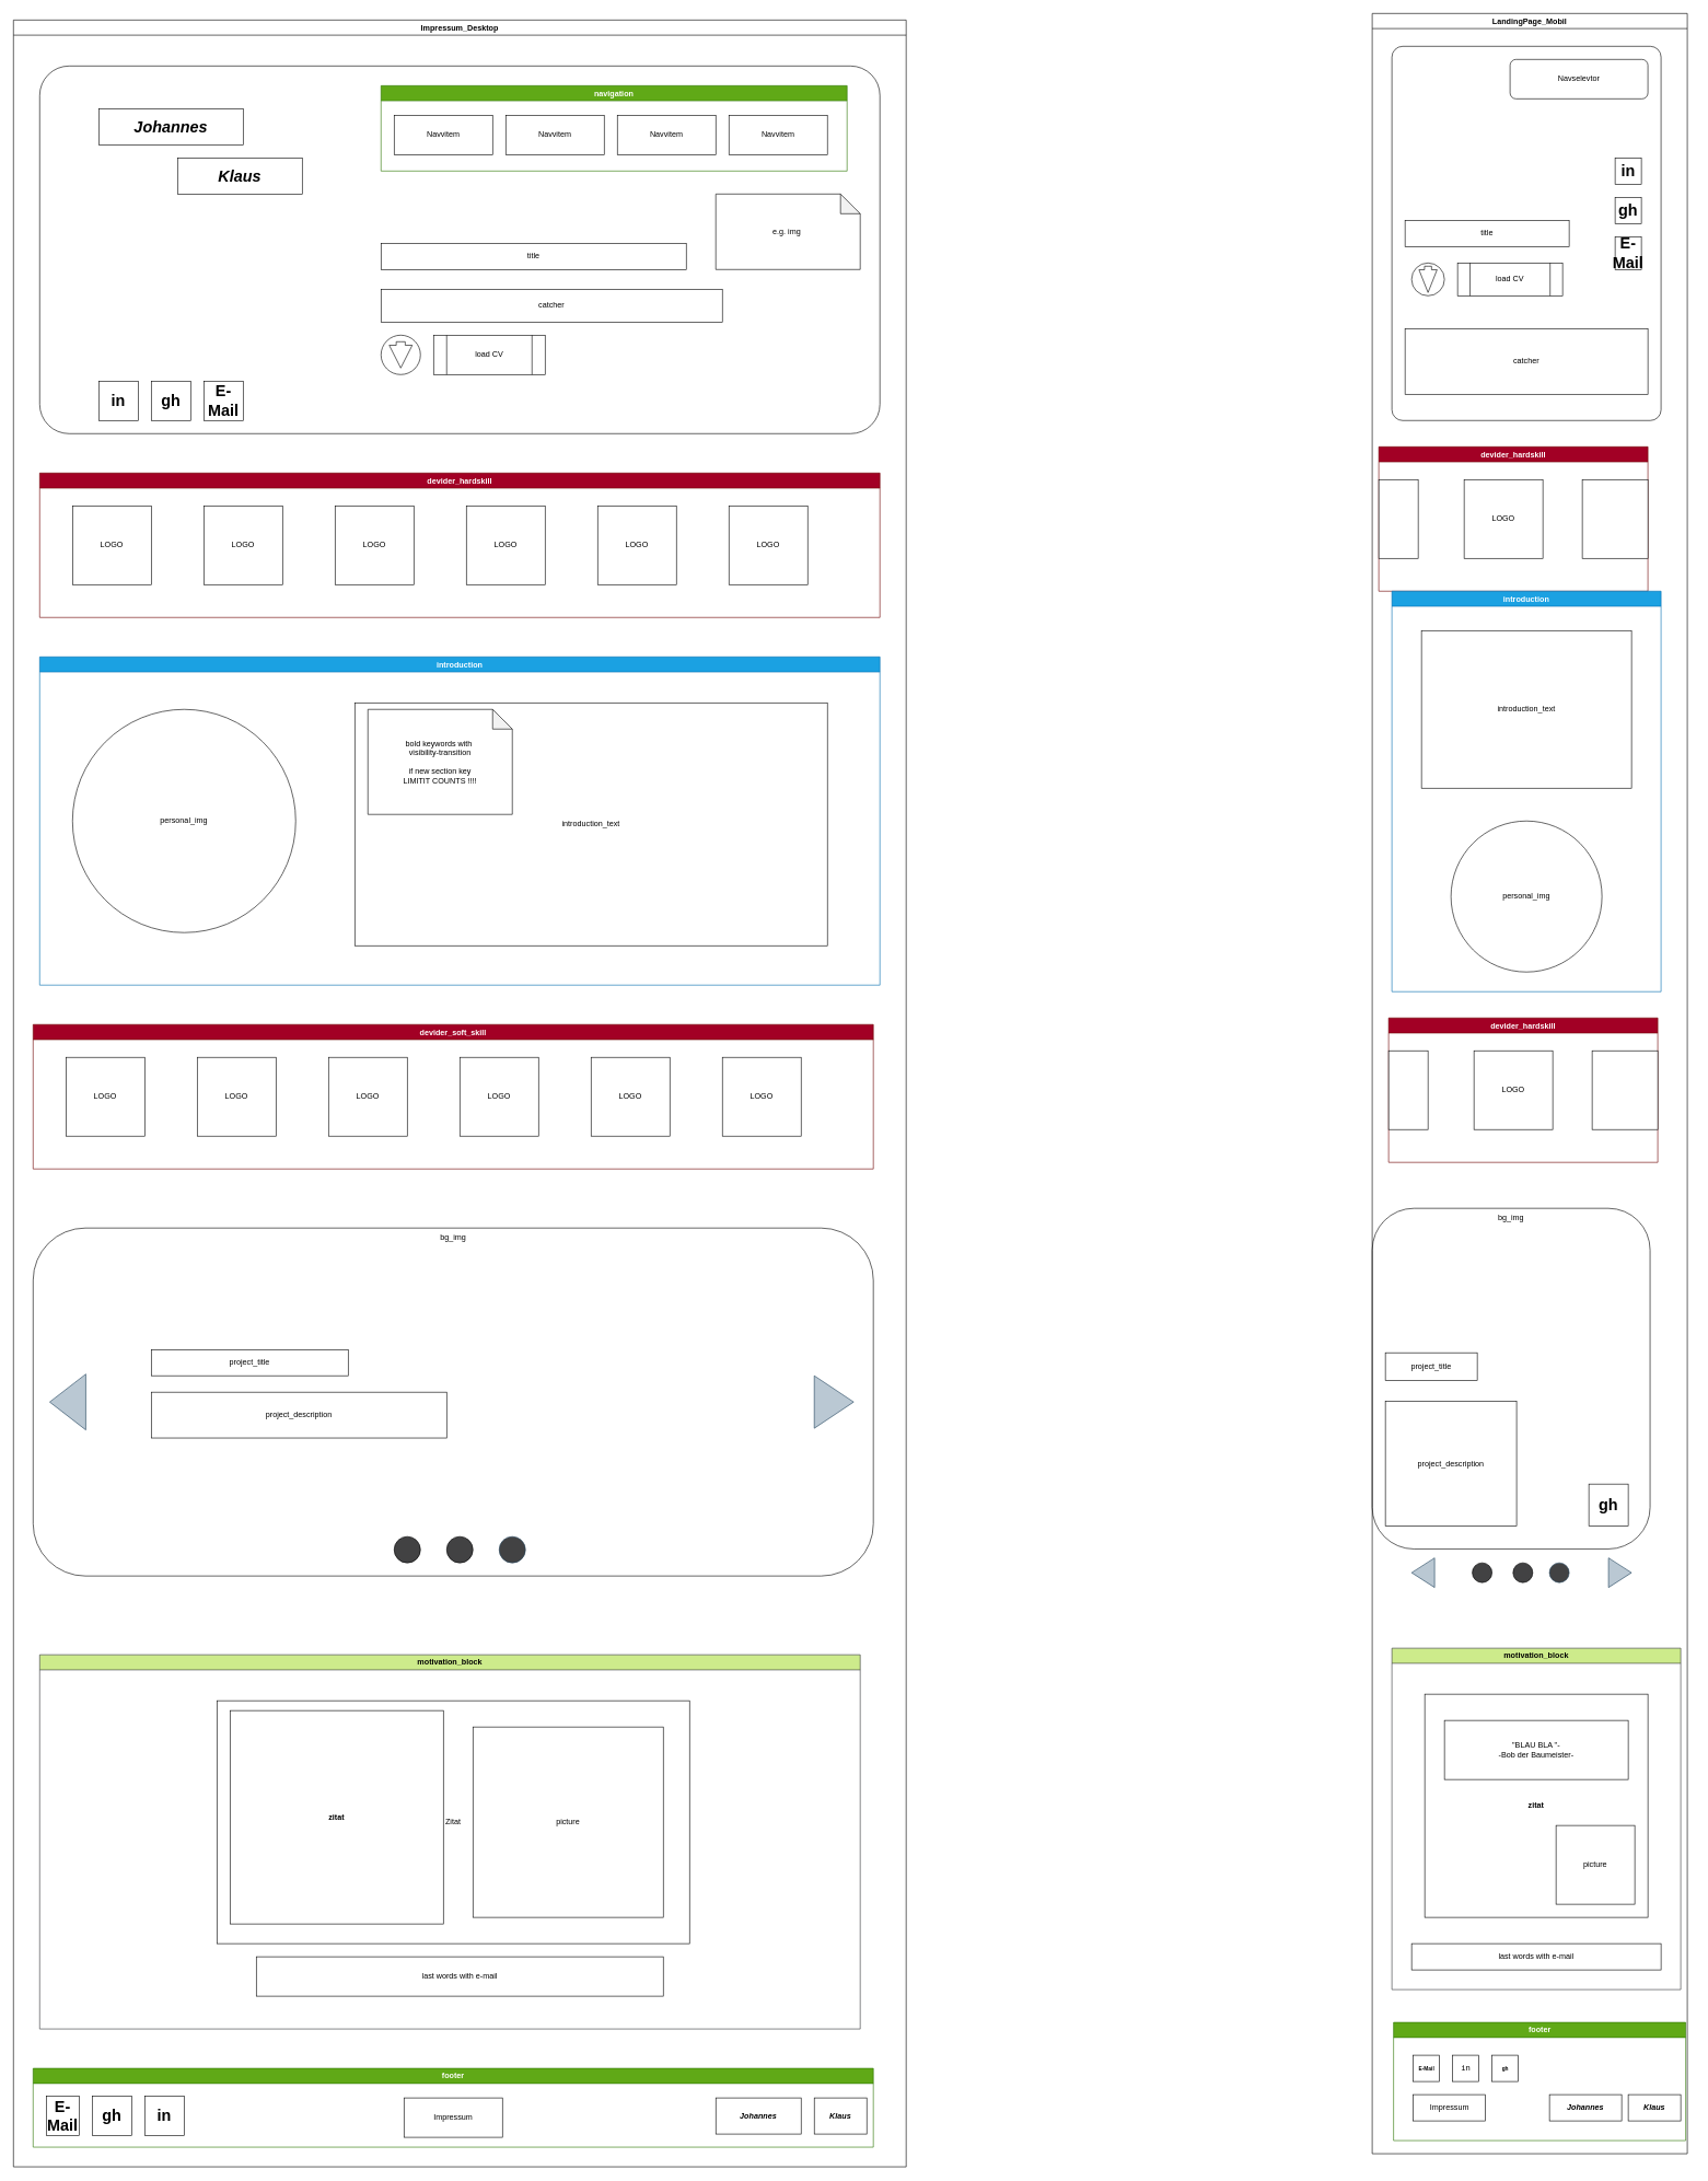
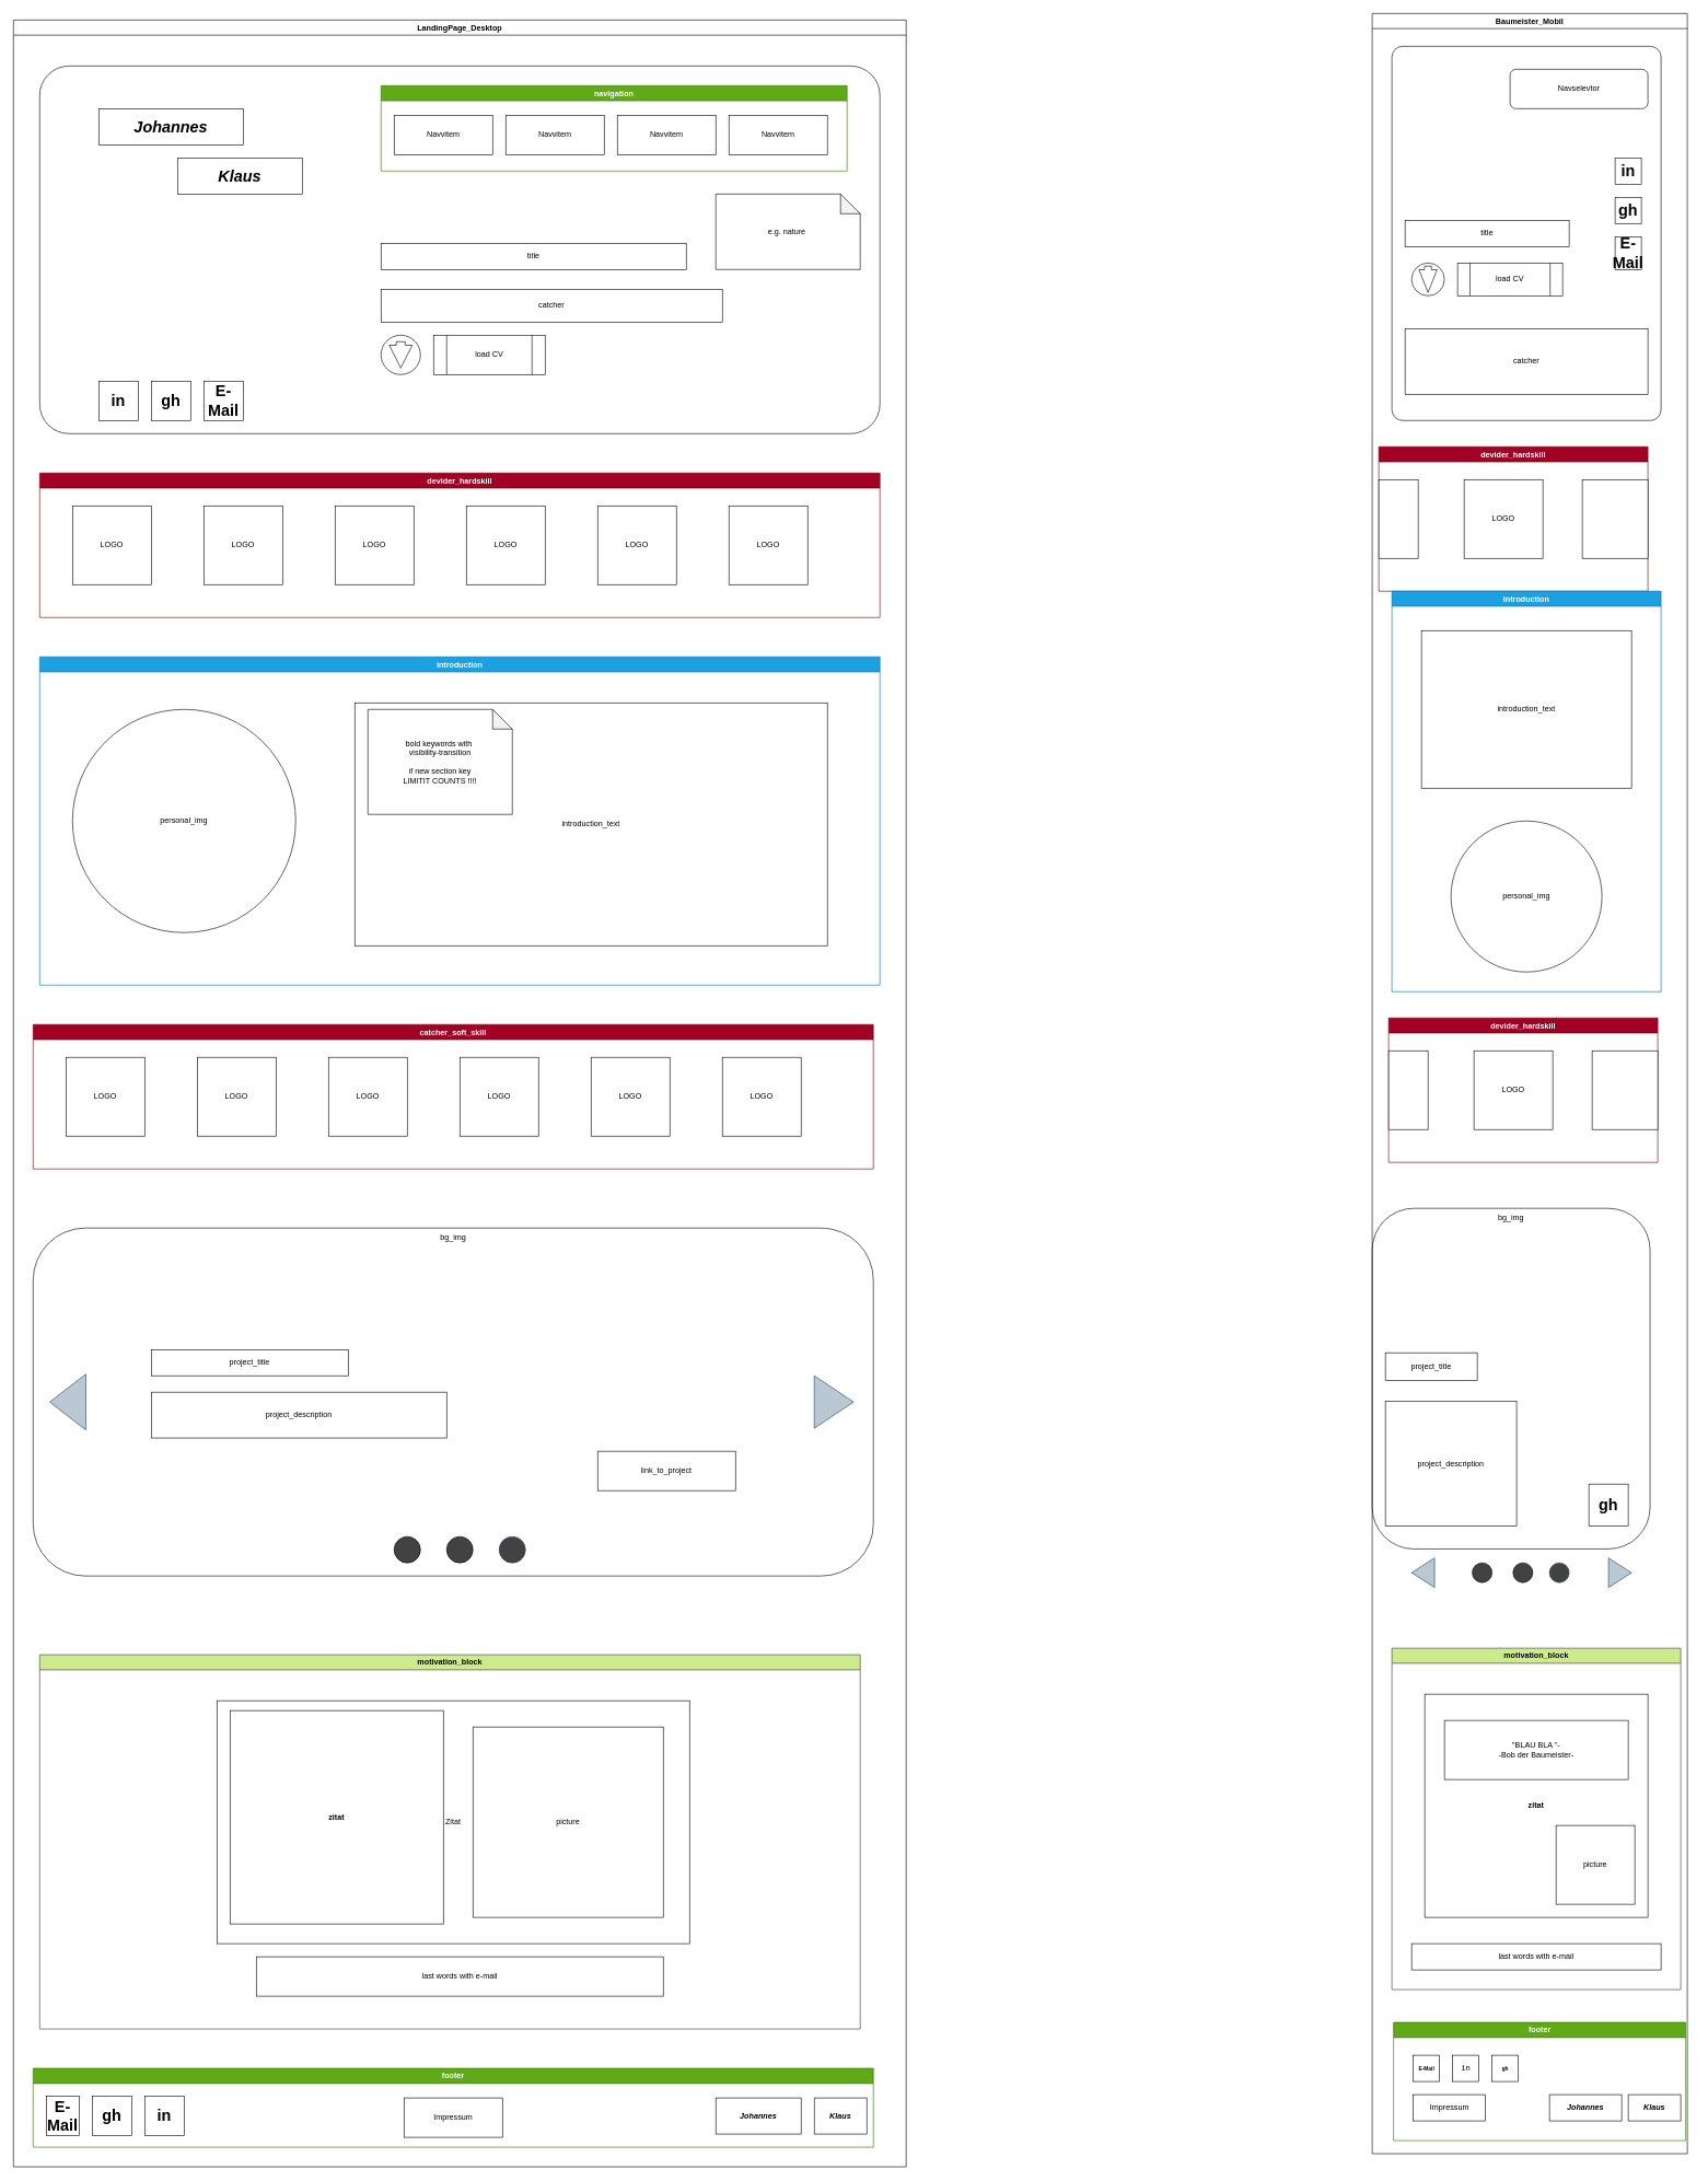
- <mxCell id="75" value="LandingPage_Mobil" style="swimlane;whiteSpace=wrap;html=1;" parent="62" vertex="1"><mxGeometry y="-10" width="480" height="3260" as="geometry" /></mxCell>
+ <mxCell id="75" value="Baumeister_Mobil" style="swimlane;whiteSpace=wrap;html=1;" parent="62" vertex="1"><mxGeometry y="-10" width="480" height="3260" as="geometry" /></mxCell>
- <mxCell id="2" value="Impressum_Desktop" style="swimlane;whiteSpace=wrap;html=1;" parent="1" vertex="1"><mxGeometry x="20" y="30" width="1360" height="3270" as="geometry" /></mxCell>
+ <mxCell id="2" value="LandingPage_Desktop" style="swimlane;whiteSpace=wrap;html=1;" parent="1" vertex="1"><mxGeometry x="20" y="30" width="1360" height="3270" as="geometry" /></mxCell>
- <mxCell id="113" value="Navselevtor" style="rounded=1;whiteSpace=wrap;html=1;" parent="75" vertex="1"><mxGeometry x="210" y="70" width="210" height="60" as="geometry" /></mxCell>
+ <mxCell id="113" value="Navselevtor" style="rounded=1;whiteSpace=wrap;html=1;" parent="75" vertex="1"><mxGeometry x="210" y="85" width="210" height="60" as="geometry" /></mxCell>
- <mxCell id="36" value="e.g. img&amp;nbsp;" style="shape=note;whiteSpace=wrap;html=1;backgroundOutline=1;darkOpacity=0.05;" parent="2" vertex="1"><mxGeometry x="1070" y="265" width="220" height="115" as="geometry" /></mxCell>
+ <mxCell id="36" value="e.g. nature&amp;nbsp;" style="shape=note;whiteSpace=wrap;html=1;backgroundOutline=1;darkOpacity=0.05;" parent="2" vertex="1"><mxGeometry x="1070" y="265" width="220" height="115" as="geometry" /></mxCell>
- <mxCell id="54" value="devider_soft_skill" style="swimlane;whiteSpace=wrap;html=1;fillColor=#a20025;fontColor=#ffffff;strokeColor=#6F0000;" parent="2" vertex="1"><mxGeometry x="30" y="1530" width="1280" height="220" as="geometry" /></mxCell>
+ <mxCell id="54" value="catcher_soft_skill" style="swimlane;whiteSpace=wrap;html=1;fillColor=#a20025;fontColor=#ffffff;strokeColor=#6F0000;" parent="2" vertex="1"><mxGeometry x="30" y="1530" width="1280" height="220" as="geometry" /></mxCell>
+ <mxCell id="46" value="link_to_project" style="rounded=0;whiteSpace=wrap;html=1;" parent="38" vertex="1"><mxGeometry x="860" y="340" width="210" height="60" as="geometry" /></mxCell>
